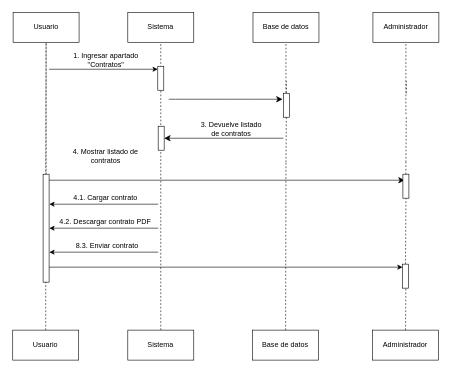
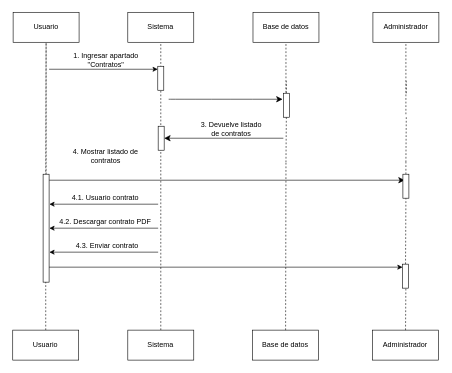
- <mxCell id="27" value="4.1. Cargar contrato" style="text;html=1;align=center;verticalAlign=middle;whiteSpace=wrap;rounded=0;" vertex="1" parent="1"><mxGeometry x="90.32" y="320" width="170" height="20" as="geometry" /></mxCell>
+ <mxCell id="27" value="4.1. Usuario contrato" style="text;html=1;align=center;verticalAlign=middle;whiteSpace=wrap;rounded=0;" vertex="1" parent="1"><mxGeometry x="90.32" y="320" width="170" height="20" as="geometry" /></mxCell>
- <mxCell id="31" value="8.3. Enviar contrato" style="text;html=1;align=center;verticalAlign=middle;whiteSpace=wrap;rounded=0;" vertex="1" parent="1"><mxGeometry x="92.82" y="400" width="170" height="20" as="geometry" /></mxCell>
+ <mxCell id="31" value="4.3. Enviar contrato" style="text;html=1;align=center;verticalAlign=middle;whiteSpace=wrap;rounded=0;" vertex="1" parent="1"><mxGeometry x="92.82" y="400" width="170" height="20" as="geometry" /></mxCell>
